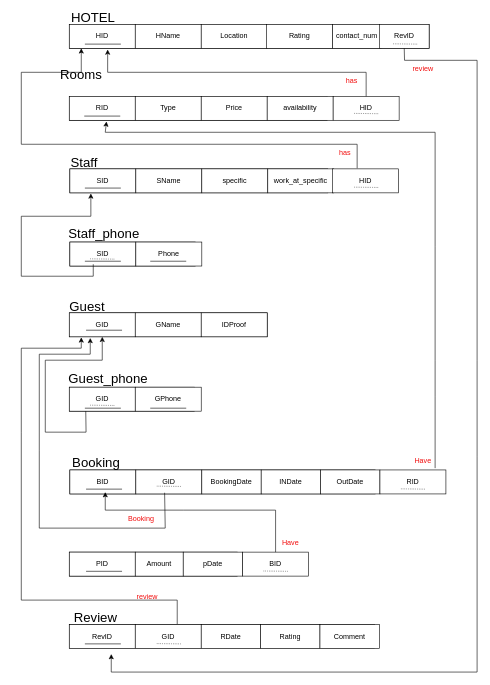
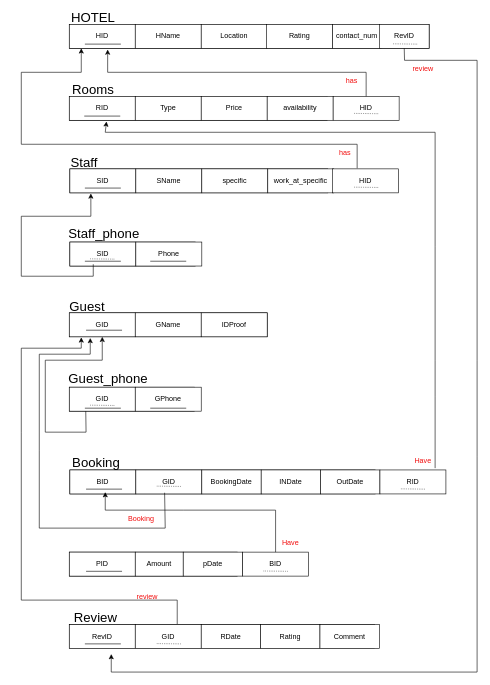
- <mxCell id="13" value="&lt;span style=&quot;font-size: 22px;&quot;&gt;Rooms&lt;/span&gt;" style="text;html=1;align=center;verticalAlign=middle;whiteSpace=wrap;rounded=0;" vertex="1" parent="1"><mxGeometry x="15" y="115" width="240" height="20" as="geometry" /></mxCell>
+ <mxCell id="13" value="&lt;span style=&quot;font-size: 22px;&quot;&gt;Rooms&lt;/span&gt;" style="text;html=1;align=center;verticalAlign=middle;whiteSpace=wrap;rounded=0;" vertex="1" parent="1"><mxGeometry x="35" y="140" width="240" height="20" as="geometry" /></mxCell>
